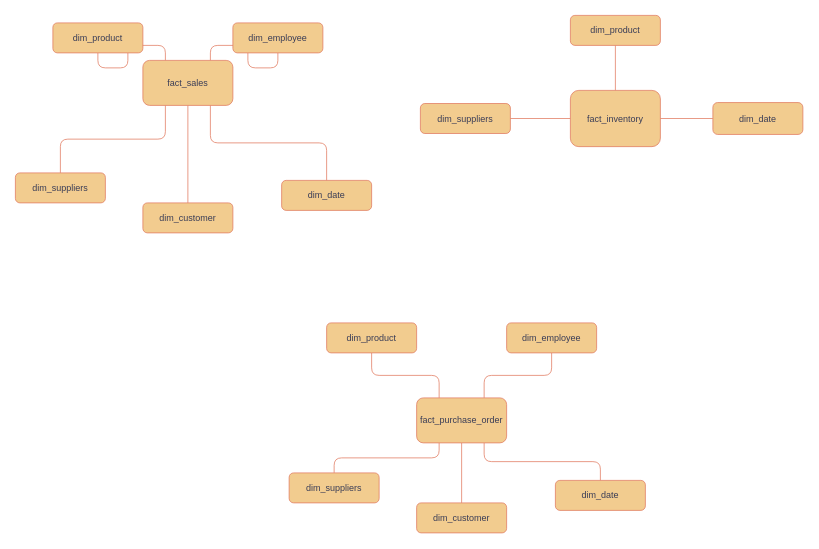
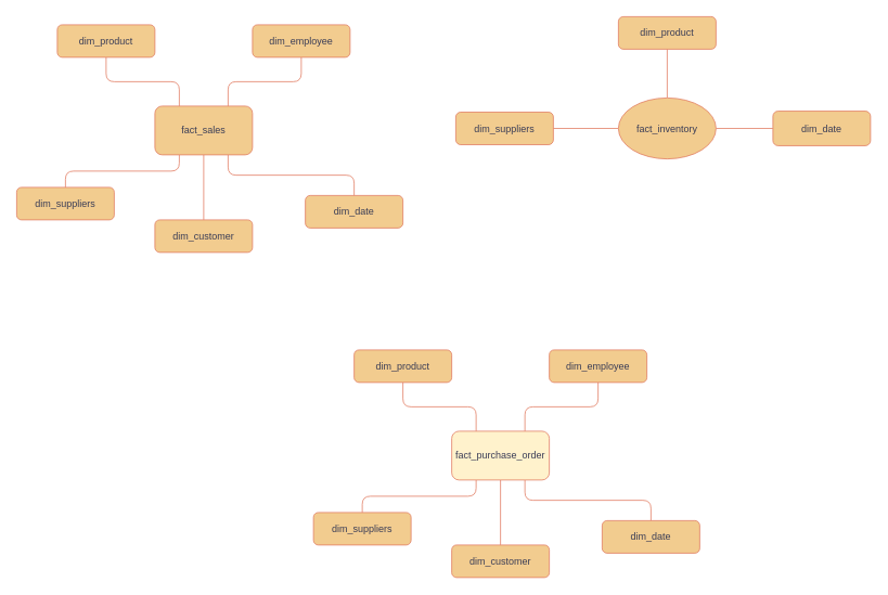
- <mxCell id="7" value="fact_sales" style="rounded=1;whiteSpace=wrap;html=1;labelBackgroundColor=none;fillColor=#F2CC8F;strokeColor=#E07A5F;fontColor=#393C56;" vertex="1" parent="1"><mxGeometry x="190" y="80" width="120" height="60" as="geometry" /></mxCell>
+ <mxCell id="7" value="fact_sales" style="rounded=1;whiteSpace=wrap;html=1;labelBackgroundColor=none;fillColor=#F2CC8F;strokeColor=#E07A5F;fontColor=#393C56;" vertex="1" parent="1"><mxGeometry x="190" y="130" width="120" height="60" as="geometry" /></mxCell>
- <mxCell id="11" value="fact_inventory" style="rounded=1;whiteSpace=wrap;html=1;labelBackgroundColor=none;fillColor=#F2CC8F;strokeColor=#E07A5F;fontColor=#393C56;" vertex="1" parent="1"><mxGeometry x="760" y="120" width="120" height="75" as="geometry" /></mxCell>
+ <mxCell id="11" value="fact_inventory" style="ellipse;whiteSpace=wrap;html=1;labelBackgroundColor=none;fillColor=#F2CC8F;strokeColor=#E07A5F;fontColor=#393C56;" vertex="1" parent="1"><mxGeometry x="760" y="120" width="120" height="75" as="geometry" /></mxCell>
- <mxCell id="25" value="fact_purchase_order" style="rounded=1;whiteSpace=wrap;html=1;labelBackgroundColor=none;fillColor=#F2CC8F;strokeColor=#E07A5F;fontColor=#393C56;" vertex="1" parent="1"><mxGeometry x="555" y="530" width="120" height="60" as="geometry" /></mxCell>
+ <mxCell id="25" value="fact_purchase_order" style="rounded=1;whiteSpace=wrap;html=1;labelBackgroundColor=none;fillColor=#fff2cc;strokeColor=#E07A5F;fontColor=#393C56;" vertex="1" parent="1"><mxGeometry x="555" y="530" width="120" height="60" as="geometry" /></mxCell>
